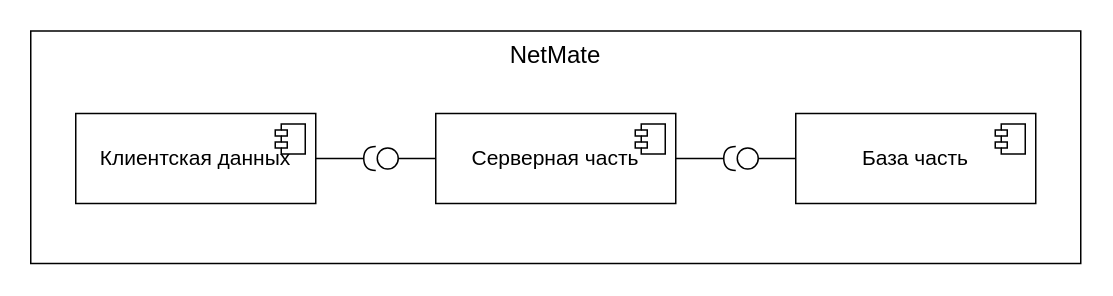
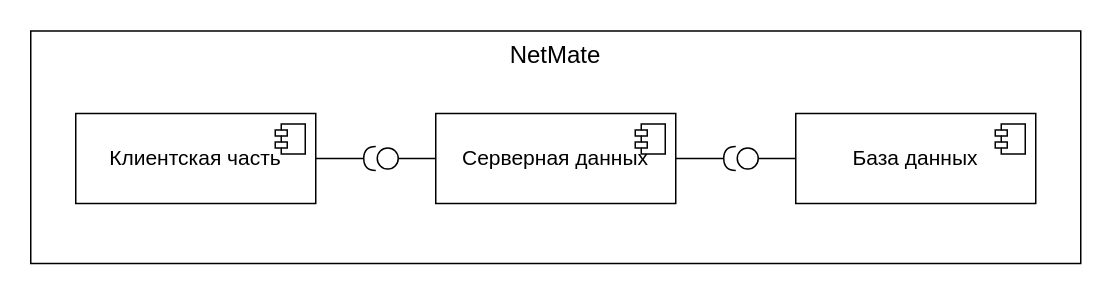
- <mxCell id="4" value="&lt;span style=&quot;font-size: 14px;&quot;&gt;Клиентская данных&lt;/span&gt;" style="html=1;dropTarget=0;whiteSpace=wrap;fontSize=14;fontStyle=0" parent="1" vertex="1"><mxGeometry x="50" y="75" width="160" height="60" as="geometry" /></mxCell>
+ <mxCell id="4" value="&lt;span style=&quot;font-size: 14px;&quot;&gt;Клиентская часть&lt;/span&gt;" style="html=1;dropTarget=0;whiteSpace=wrap;fontSize=14;fontStyle=0" parent="1" vertex="1"><mxGeometry x="50" y="75" width="160" height="60" as="geometry" /></mxCell>
- <mxCell id="8" value="&lt;span style=&quot;font-size: 14px;&quot;&gt;Серверная часть&lt;/span&gt;" style="html=1;dropTarget=0;whiteSpace=wrap;fontSize=14;fontStyle=0" parent="1" vertex="1"><mxGeometry x="290" y="75" width="160" height="60" as="geometry" /></mxCell>
+ <mxCell id="8" value="&lt;span style=&quot;font-size: 14px;&quot;&gt;Серверная данных&lt;/span&gt;" style="html=1;dropTarget=0;whiteSpace=wrap;fontSize=14;fontStyle=0" parent="1" vertex="1"><mxGeometry x="290" y="75" width="160" height="60" as="geometry" /></mxCell>
- <mxCell id="11" value="&lt;span style=&quot;font-size: 14px;&quot;&gt;База часть&lt;/span&gt;" style="html=1;dropTarget=0;whiteSpace=wrap;fontSize=14;fontStyle=0" parent="1" vertex="1"><mxGeometry x="530" y="75" width="160" height="60" as="geometry" /></mxCell>
+ <mxCell id="11" value="&lt;span style=&quot;font-size: 14px;&quot;&gt;База данных&lt;/span&gt;" style="html=1;dropTarget=0;whiteSpace=wrap;fontSize=14;fontStyle=0" parent="1" vertex="1"><mxGeometry x="530" y="75" width="160" height="60" as="geometry" /></mxCell>
